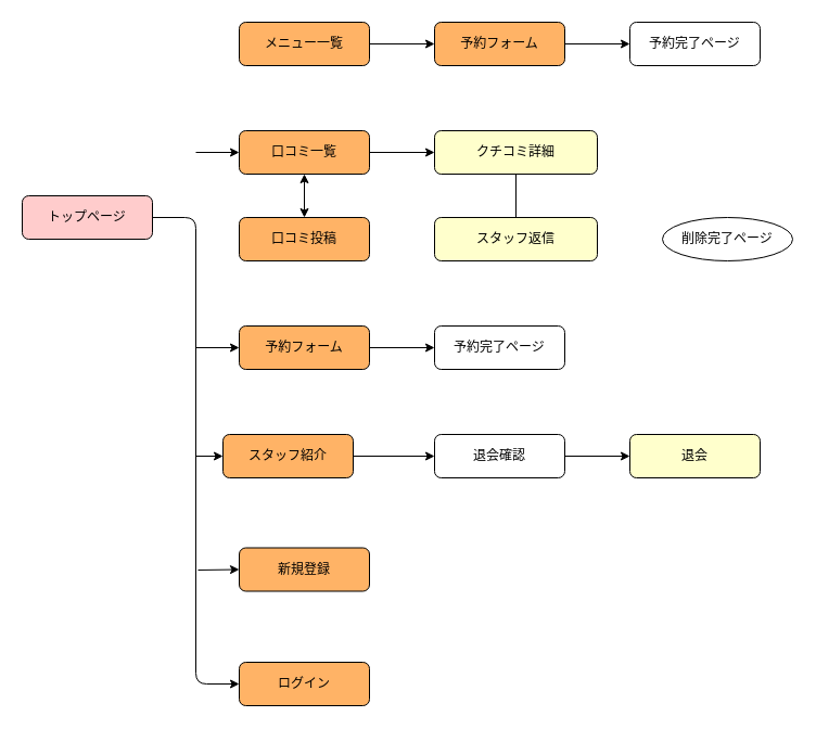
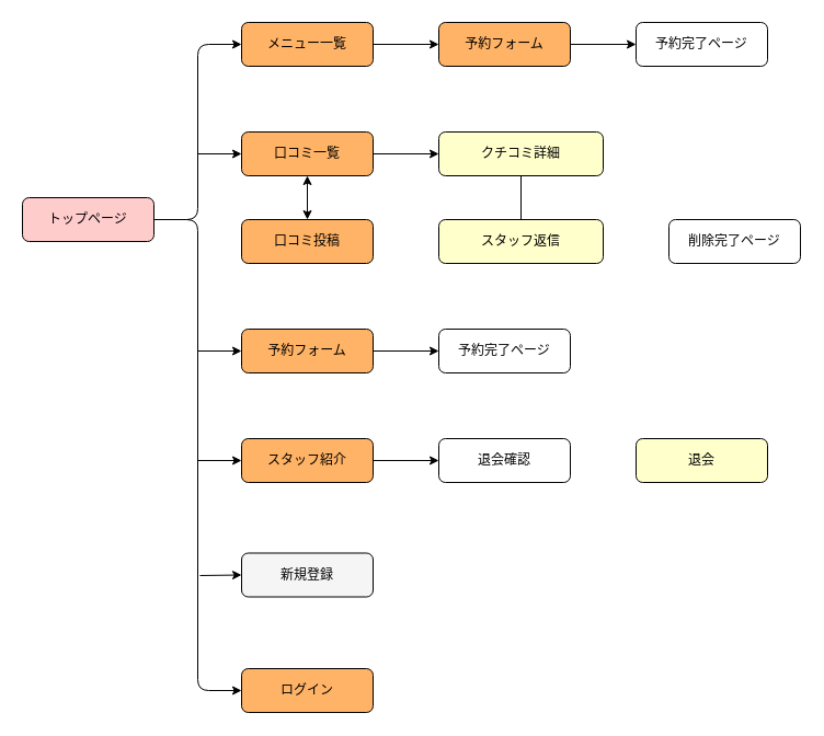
+ <mxCell id="2" style="edgeStyle=orthogonalEdgeStyle;html=1;entryX=0;entryY=0.5;entryDx=0;entryDy=0;strokeColor=#000000;" parent="1" source="3" target="13" edge="1"><mxGeometry relative="1" as="geometry"><mxPoint x="180" y="40" as="targetPoint" /></mxGeometry></mxCell>
- <mxCell id="14" value="&lt;font color=&quot;#000000&quot;&gt;削除完了ページ&lt;/font&gt;" style="ellipse;whiteSpace=wrap;html=1;strokeColor=#000000;fillColor=#FFFFFF;" parent="1" vertex="1"><mxGeometry x="610" y="200" width="120" height="40" as="geometry" /></mxCell>
+ <mxCell id="14" value="&lt;font color=&quot;#000000&quot;&gt;削除完了ページ&lt;/font&gt;" style="rounded=1;whiteSpace=wrap;html=1;strokeColor=#000000;fillColor=#FFFFFF;" parent="1" vertex="1"><mxGeometry x="610" y="200" width="120" height="40" as="geometry" /></mxCell>
- <mxCell id="18" value="&lt;font color=&quot;#000000&quot;&gt;スタッフ紹介&lt;/font&gt;" style="rounded=1;whiteSpace=wrap;html=1;fillColor=#FFB366;strokeColor=#000000;" parent="1" vertex="1"><mxGeometry x="205" y="400" width="120" height="40" as="geometry" /></mxCell>
+ <mxCell id="18" value="&lt;font color=&quot;#000000&quot;&gt;スタッフ紹介&lt;/font&gt;" style="rounded=1;whiteSpace=wrap;html=1;fillColor=#FFB366;strokeColor=#000000;" parent="1" vertex="1"><mxGeometry x="220" y="400" width="120" height="40" as="geometry" /></mxCell>
- <mxCell id="21" value="" style="edgeStyle=orthogonalEdgeStyle;html=1;strokeColor=#000000;" parent="1" source="22" target="20" edge="1"><mxGeometry relative="1" as="geometry" /></mxCell>
- <mxCell id="19" value="&lt;font color=&quot;#000000&quot;&gt;新規登録&lt;/font&gt;" style="rounded=1;whiteSpace=wrap;html=1;fillColor=#FFB366;strokeColor=#000000;" parent="1" vertex="1"><mxGeometry x="220" y="504.5" width="120" height="40" as="geometry" /></mxCell>
+ <mxCell id="19" value="&lt;font color=&quot;#000000&quot;&gt;新規登録&lt;/font&gt;" style="rounded=1;whiteSpace=wrap;html=1;fillColor=#f5f5f5;strokeColor=#000000;" parent="1" vertex="1"><mxGeometry x="220" y="504.5" width="120" height="40" as="geometry" /></mxCell>
